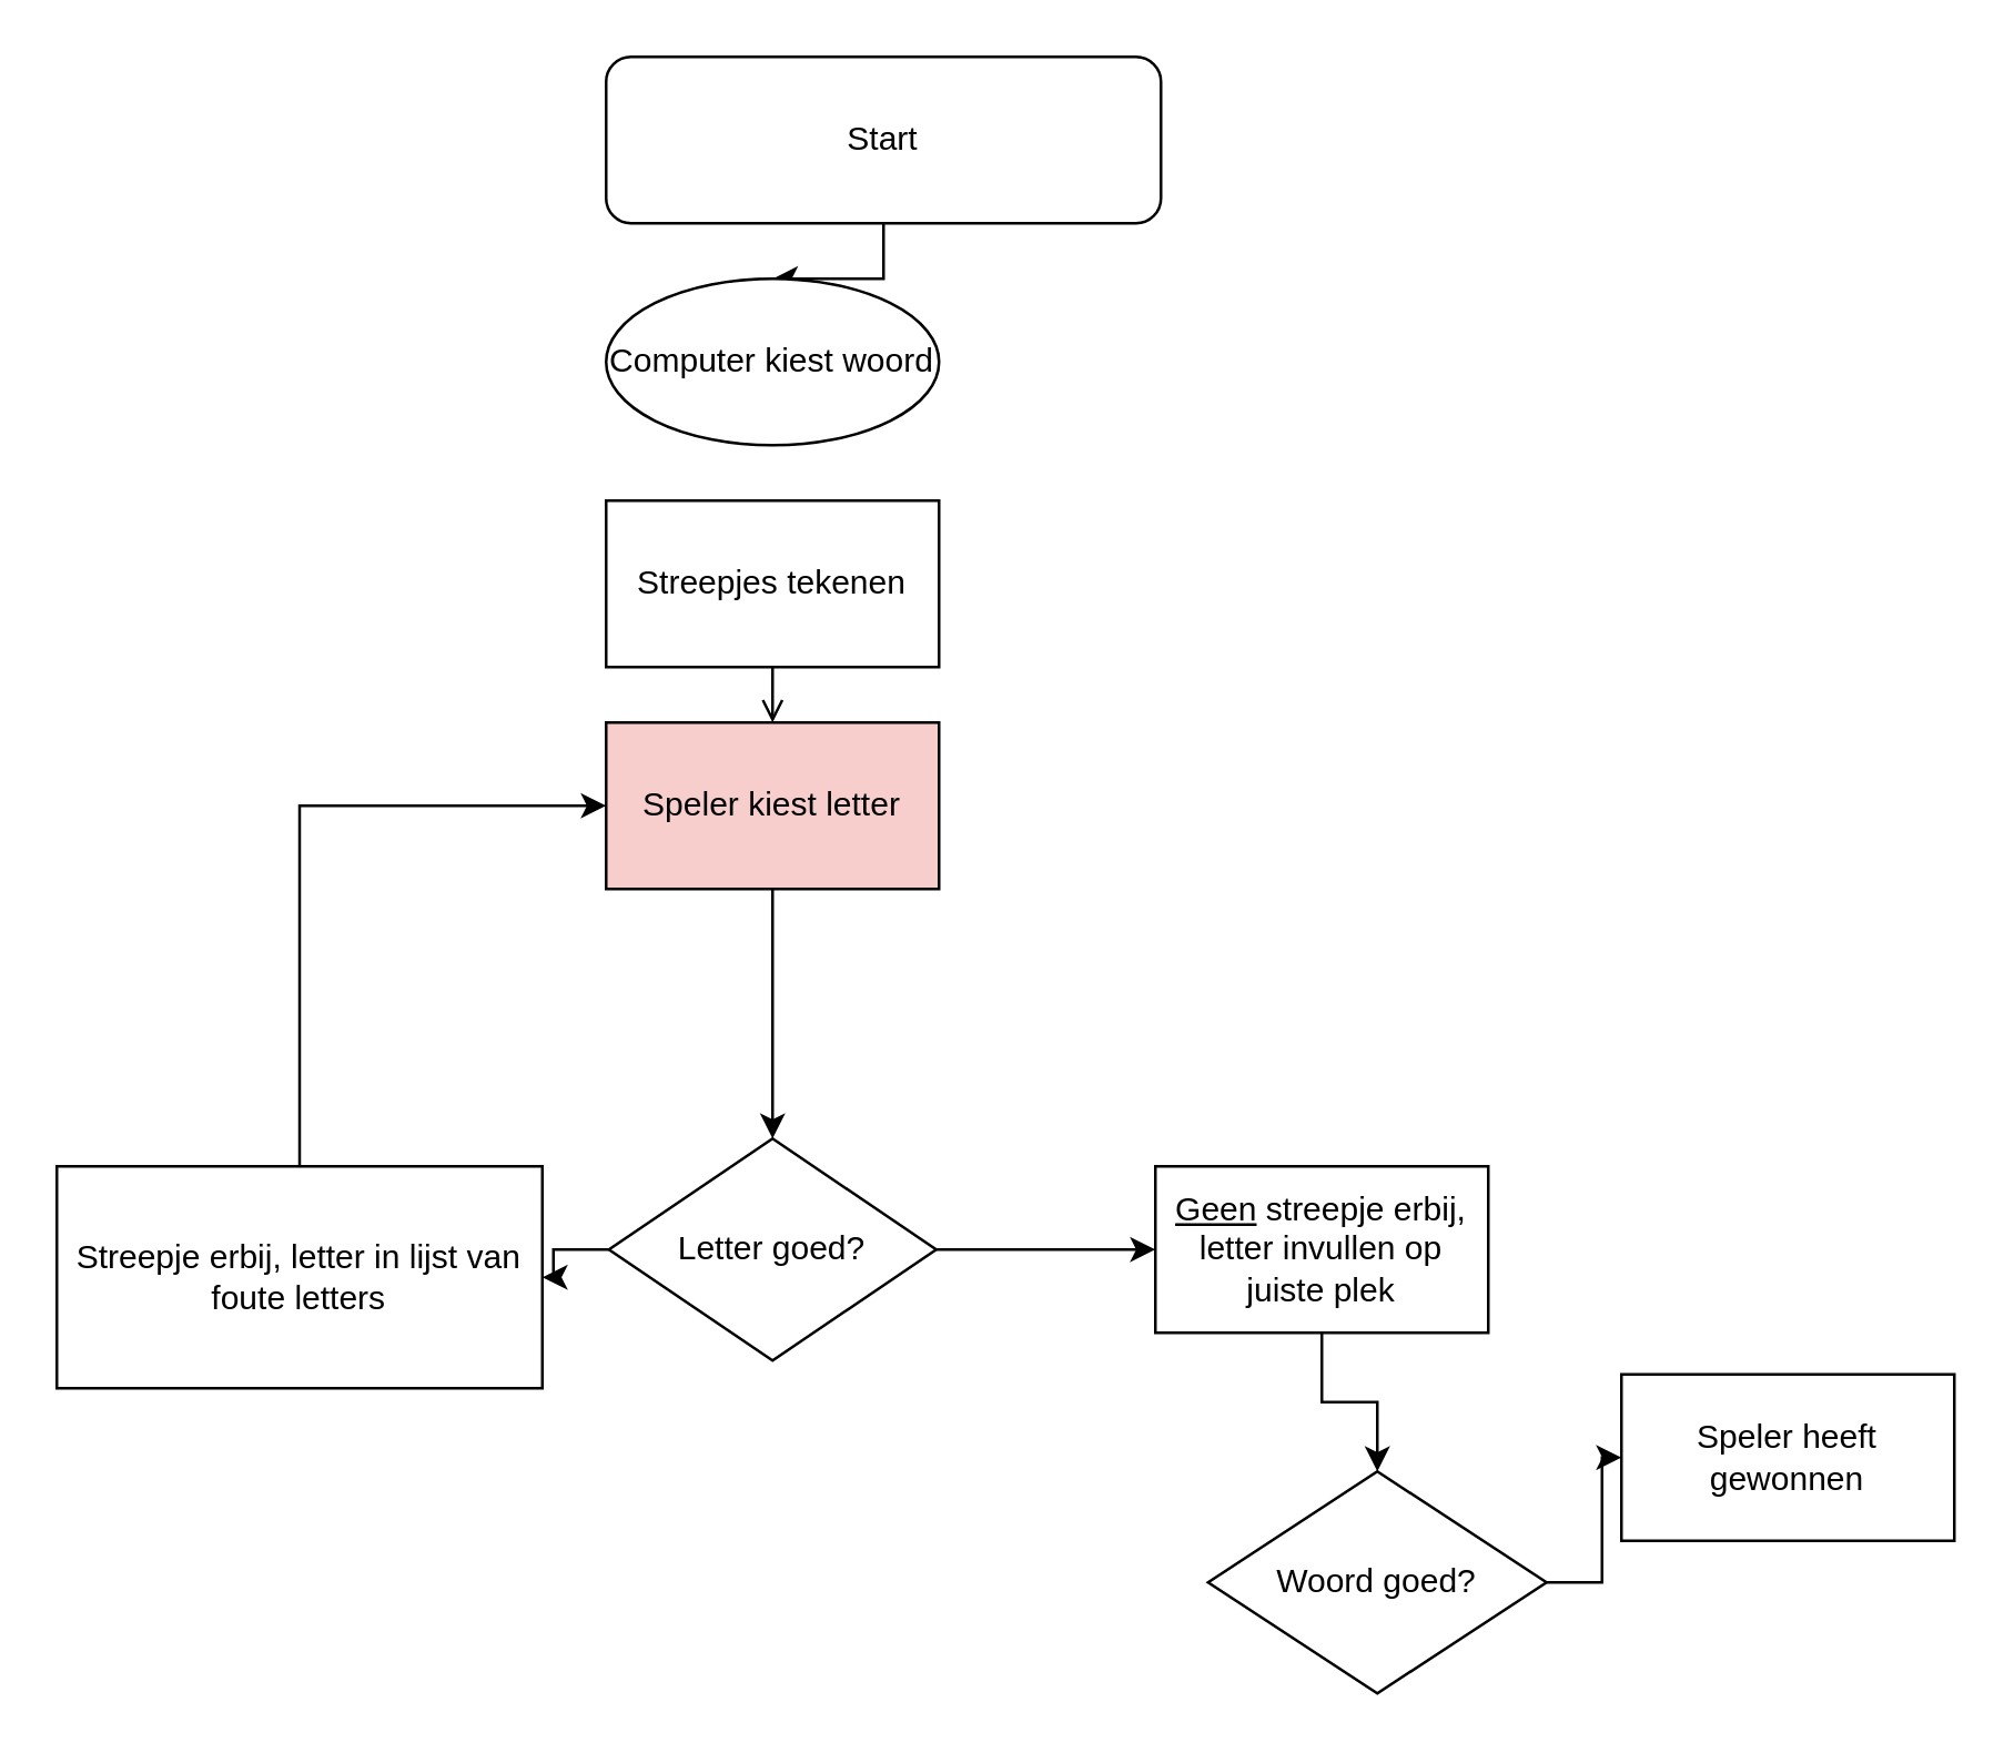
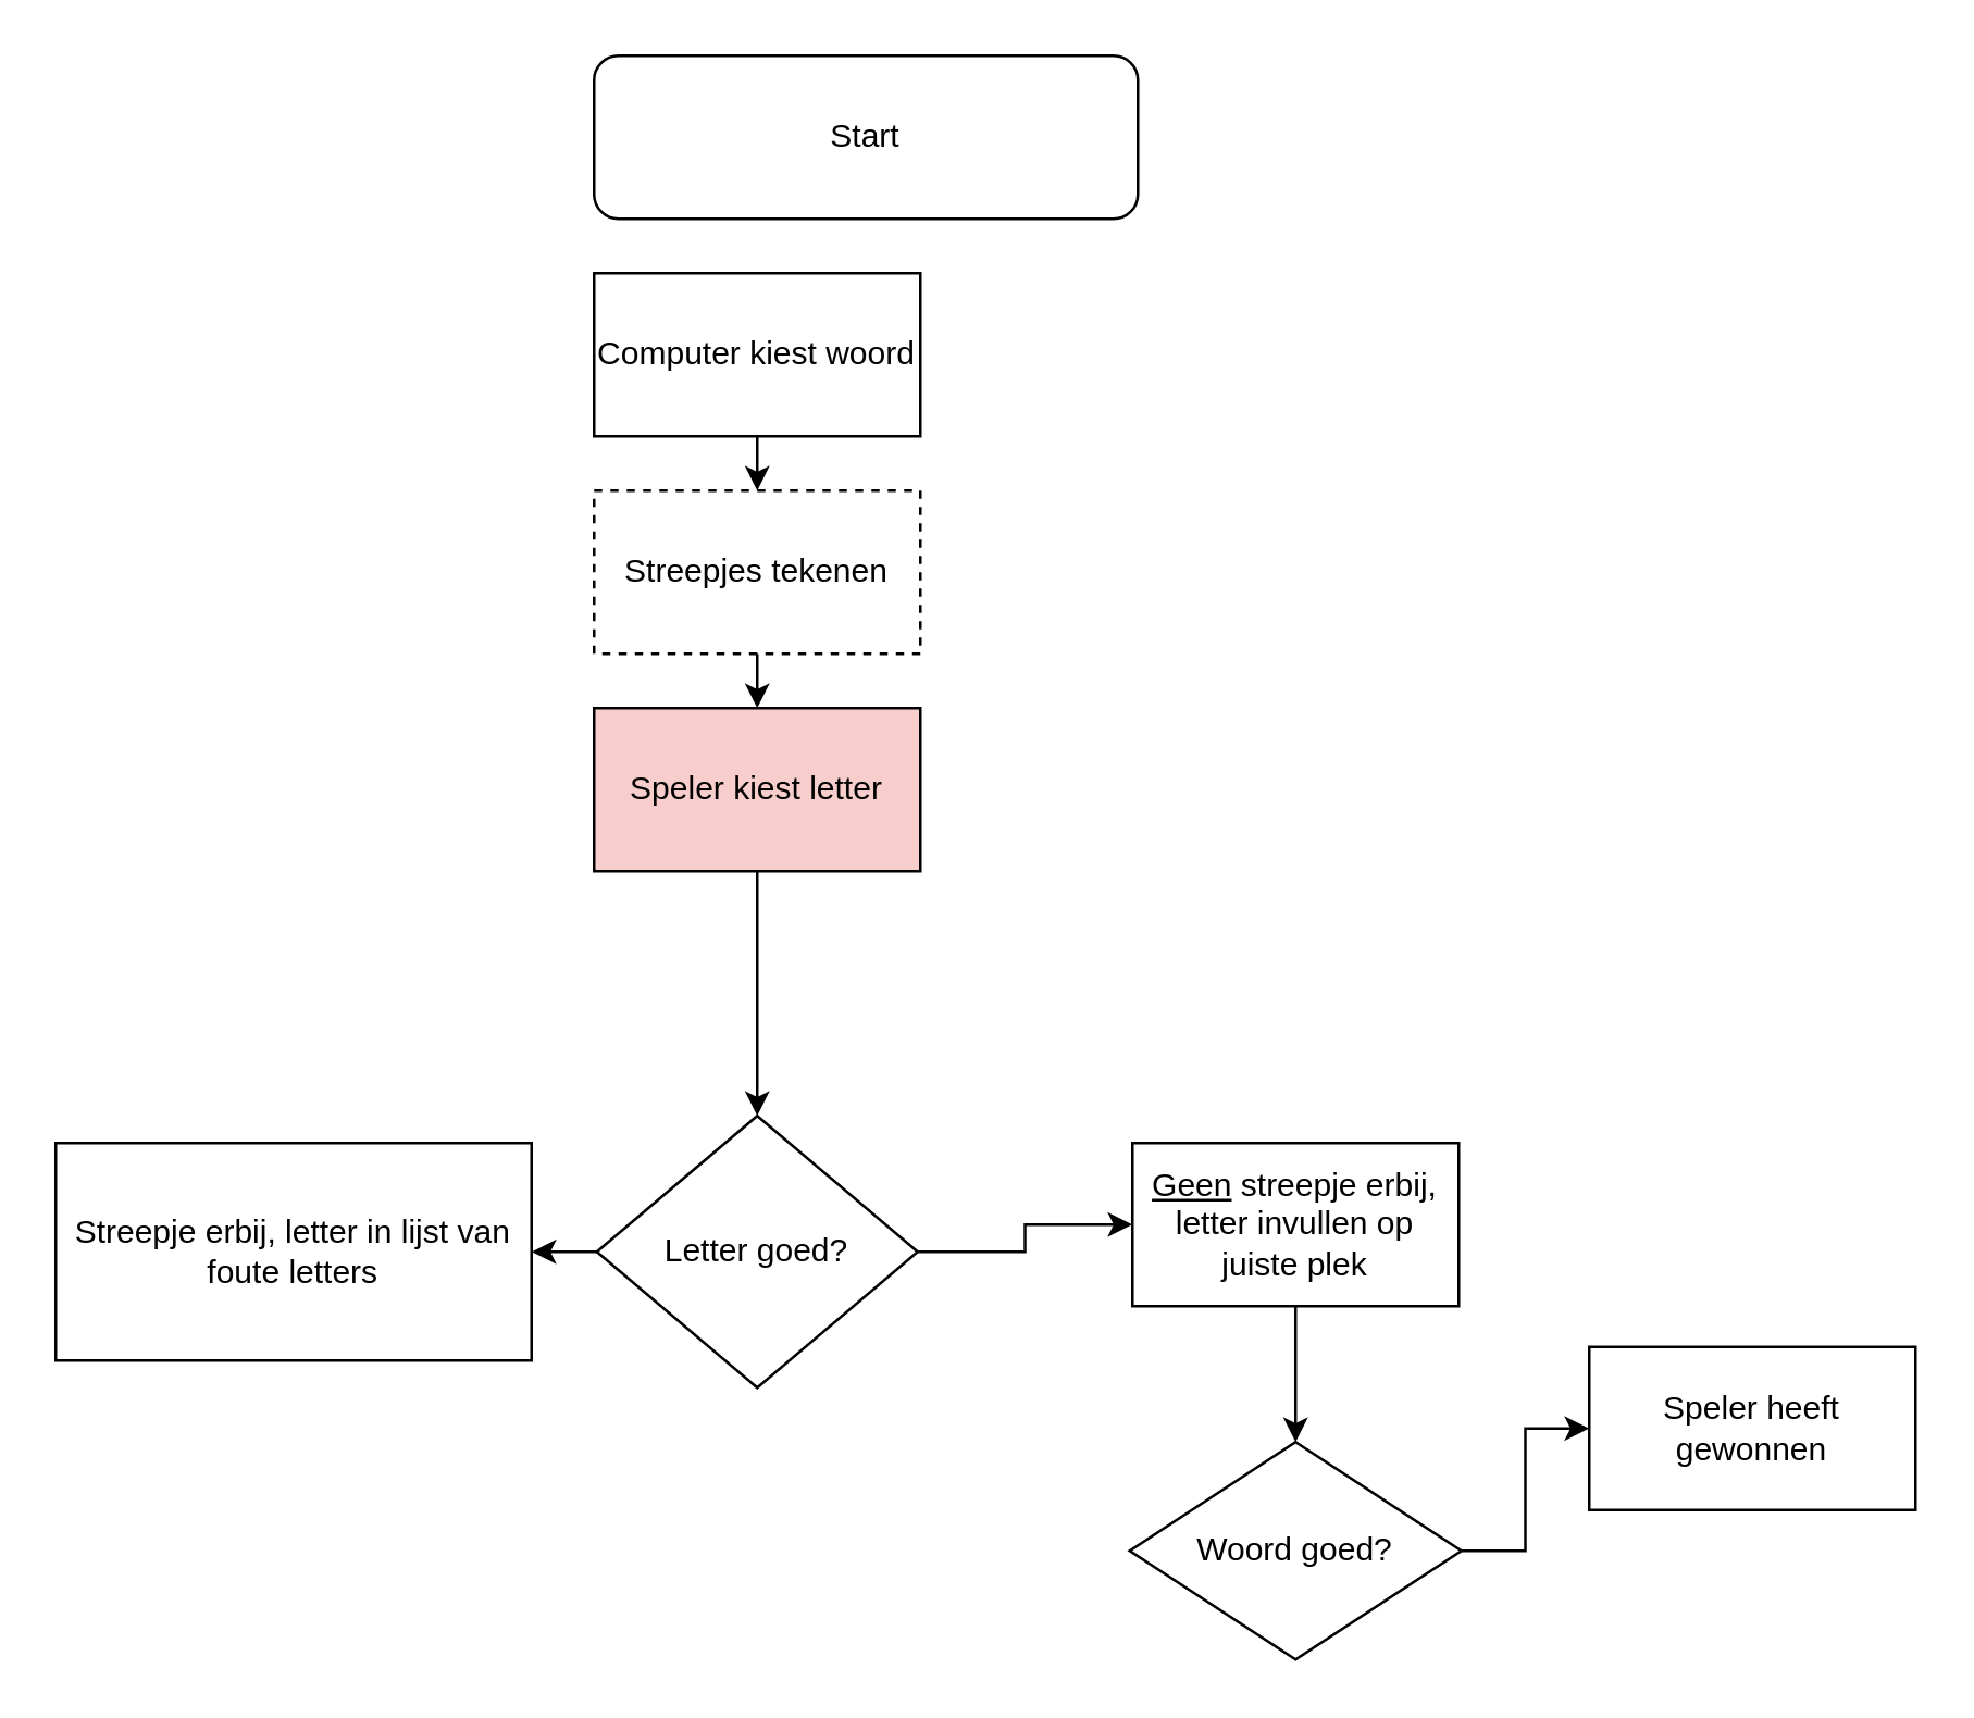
- <mxCell id="2" style="edgeStyle=orthogonalEdgeStyle;rounded=0;orthogonalLoop=1;jettySize=auto;html=1;exitX=0.5;exitY=1;exitDx=0;exitDy=0;" edge="1" parent="1" source="3" target="5"><mxGeometry relative="1" as="geometry" /></mxCell>
- <mxCell id="5" value="Computer kiest woord" style="ellipse;whiteSpace=wrap;html=1;" vertex="1" parent="1"><mxGeometry x="218" y="100" width="120" height="60" as="geometry" /></mxCell>
+ <mxCell id="5" value="Computer kiest woord" style="rounded=0;whiteSpace=wrap;html=1;" vertex="1" parent="1"><mxGeometry x="218" y="100" width="120" height="60" as="geometry" /></mxCell>
+ <mxCell id="4" style="edgeStyle=orthogonalEdgeStyle;rounded=0;orthogonalLoop=1;jettySize=auto;html=1;exitX=0.5;exitY=1;exitDx=0;exitDy=0;entryX=0.5;entryY=0;entryDx=0;entryDy=0;" edge="1" parent="1" source="5" target="7"><mxGeometry relative="1" as="geometry" /></mxCell>
- <mxCell id="7" value="Streepjes tekenen" style="rounded=0;whiteSpace=wrap;html=1;" vertex="1" parent="1"><mxGeometry x="218" y="180" width="120" height="60" as="geometry" /></mxCell>
+ <mxCell id="7" value="Streepjes tekenen" style="rounded=0;whiteSpace=wrap;html=1;dashed=1;" vertex="1" parent="1"><mxGeometry x="218" y="180" width="120" height="60" as="geometry" /></mxCell>
- <mxCell id="6" style="edgeStyle=orthogonalEdgeStyle;rounded=0;orthogonalLoop=1;jettySize=auto;html=1;exitX=0.5;exitY=1;exitDx=0;exitDy=0;entryX=0.5;entryY=0;entryDx=0;entryDy=0;endArrow=open;" edge="1" parent="1" source="7" target="9"><mxGeometry relative="1" as="geometry" /></mxCell>
+ <mxCell id="6" style="edgeStyle=orthogonalEdgeStyle;rounded=0;orthogonalLoop=1;jettySize=auto;html=1;exitX=0.5;exitY=1;exitDx=0;exitDy=0;entryX=0.5;entryY=0;entryDx=0;entryDy=0;" edge="1" parent="1" source="7" target="9"><mxGeometry relative="1" as="geometry" /></mxCell>
- <mxCell id="15" style="edgeStyle=orthogonalEdgeStyle;rounded=0;orthogonalLoop=1;jettySize=auto;html=1;exitX=0.5;exitY=0;exitDx=0;exitDy=0;entryX=0;entryY=0.5;entryDx=0;entryDy=0;" edge="1" parent="1" source="16" target="9"><mxGeometry relative="1" as="geometry" /></mxCell>
- <mxCell id="12" value="Letter goed?" style="rhombus;whiteSpace=wrap;html=1;" vertex="1" parent="1"><mxGeometry x="219" y="410" width="118" height="80" as="geometry" /></mxCell>
+ <mxCell id="12" value="Letter goed?" style="rhombus;whiteSpace=wrap;html=1;" vertex="1" parent="1"><mxGeometry x="219" y="410" width="118" height="100" as="geometry" /></mxCell>
- <mxCell id="18" value="Woord goed?" style="rhombus;whiteSpace=wrap;html=1;" vertex="1" parent="1"><mxGeometry x="435" y="530" width="122" height="80" as="geometry" /></mxCell>
+ <mxCell id="18" value="Woord goed?" style="rhombus;whiteSpace=wrap;html=1;" vertex="1" parent="1"><mxGeometry x="415" y="530" width="122" height="80" as="geometry" /></mxCell>
